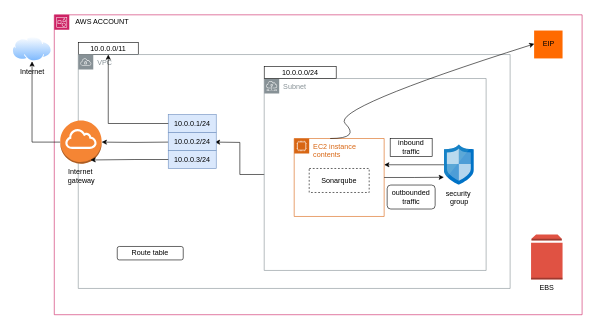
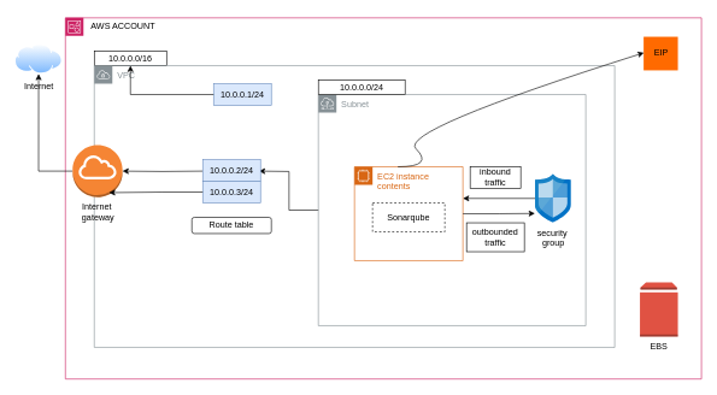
- <mxCell id="3" value="10.0.0.0/11" style="rounded=0;whiteSpace=wrap;html=1;" vertex="1" parent="2"><mxGeometry x="40" y="46.22" width="100" height="20" as="geometry" /></mxCell>
+ <mxCell id="3" value="10.0.0.0/16" style="rounded=0;whiteSpace=wrap;html=1;" vertex="1" parent="2"><mxGeometry x="40" y="46.22" width="100" height="20" as="geometry" /></mxCell>
- <mxCell id="25" value="10.0.0.1/24" style="rounded=0;whiteSpace=wrap;html=1;fillColor=#dae8fc;strokeColor=#6c8ebf;" vertex="1" parent="1"><mxGeometry x="280" y="190" width="80" height="30" as="geometry" /></mxCell>
+ <mxCell id="25" value="10.0.0.1/24" style="rounded=0;whiteSpace=wrap;html=1;fillColor=#dae8fc;strokeColor=#6c8ebf;" vertex="1" parent="1"><mxGeometry x="295" y="115" width="80" height="30" as="geometry" /></mxCell>
- <mxCell id="17" value="outbounded&lt;div&gt;traffic&lt;/div&gt;" style="whiteSpace=wrap;html=1;rounded=1;" vertex="1" parent="1"><mxGeometry x="645" y="307.57" width="80" height="40" as="geometry" /></mxCell>
+ <mxCell id="17" value="outbounded&lt;div&gt;traffic&lt;/div&gt;" style="rounded=0;whiteSpace=wrap;html=1;" vertex="1" parent="1"><mxGeometry x="645" y="307.57" width="80" height="40" as="geometry" /></mxCell>
- <mxCell id="28" value="Route table" style="rounded=1;whiteSpace=wrap;html=1;" vertex="1" parent="1"><mxGeometry x="195" y="410" width="110" height="22.43" as="geometry" /></mxCell>
+ <mxCell id="28" value="Route table" style="rounded=1;whiteSpace=wrap;html=1;" vertex="1" parent="1"><mxGeometry x="265" y="300" width="110" height="22.43" as="geometry" /></mxCell>
